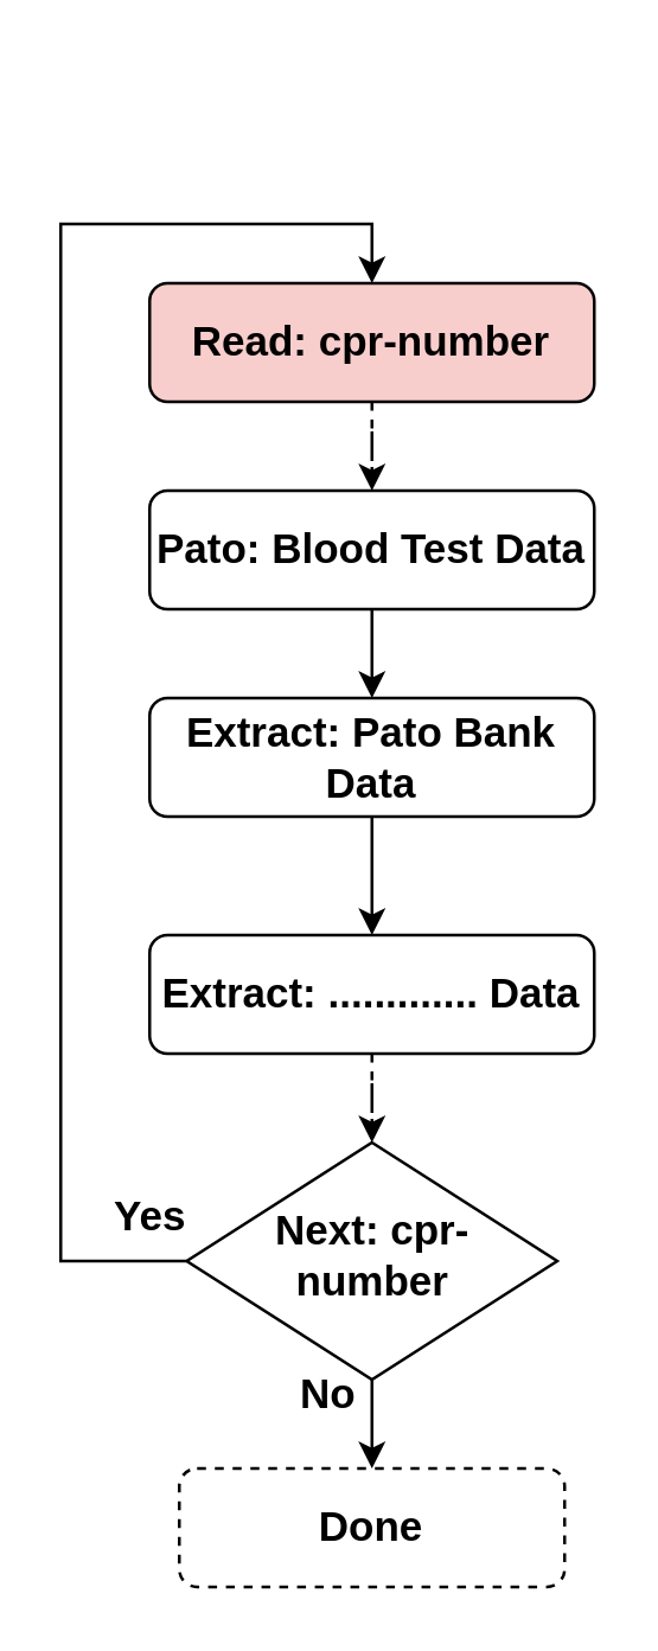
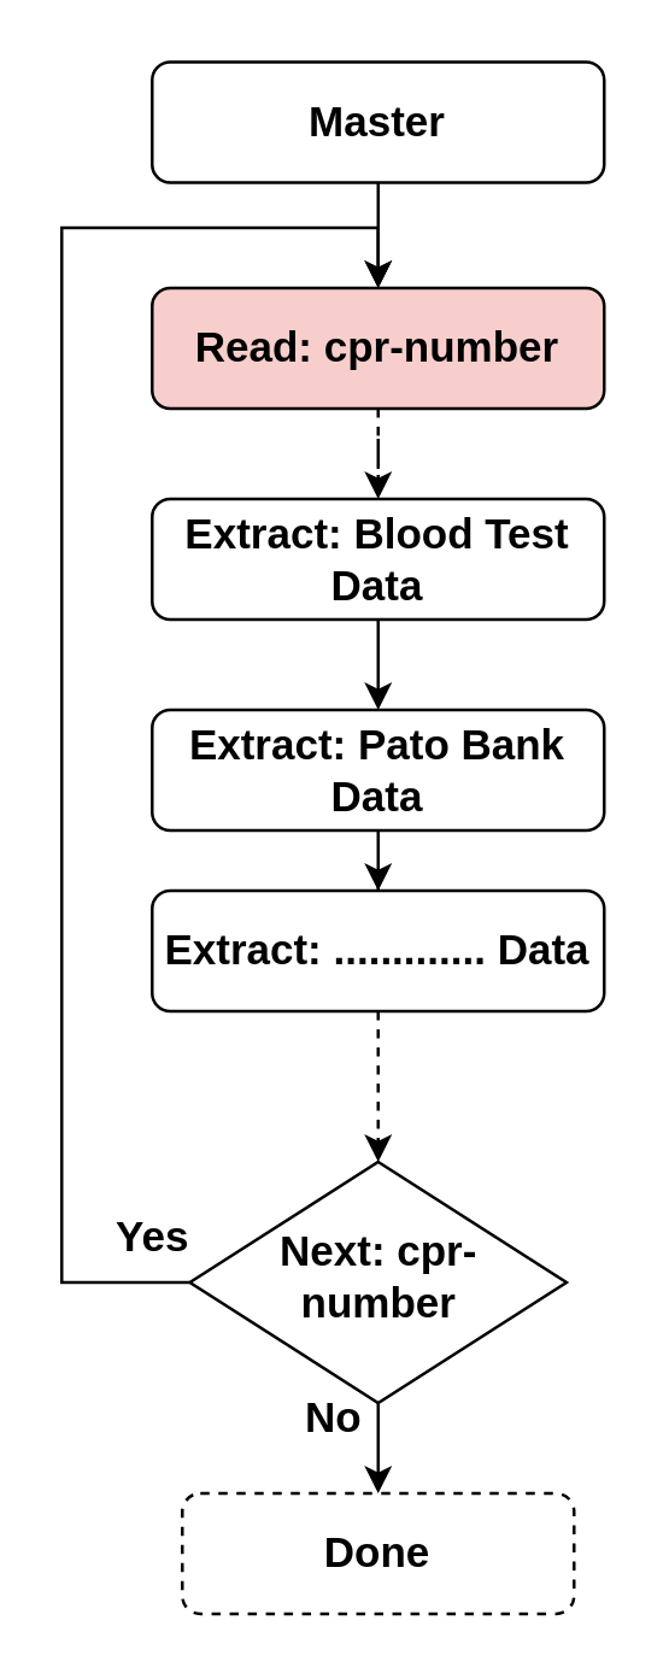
+ <mxCell id="3" value="Master" style="rounded=1;whiteSpace=wrap;html=1;fontSize=14;glass=0;strokeWidth=1;shadow=0;fontStyle=1" vertex="1" parent="1"><mxGeometry x="50" y="20" width="150" height="40" as="geometry" /></mxCell>
+ <mxCell id="2" style="edgeStyle=orthogonalEdgeStyle;rounded=0;orthogonalLoop=1;jettySize=auto;html=1;entryX=0.5;entryY=0;entryDx=0;entryDy=0;fontSize=14;fontStyle=1" edge="1" parent="1" source="3" target="5"><mxGeometry relative="1" as="geometry" /></mxCell>
- <mxCell id="7" value="Pato: Blood Test Data" style="rounded=1;whiteSpace=wrap;html=1;fontSize=14;glass=0;strokeWidth=1;shadow=0;fontStyle=1" vertex="1" parent="1"><mxGeometry x="50" y="165" width="150" height="40" as="geometry" /></mxCell>
+ <mxCell id="7" value="Extract: Blood Test Data" style="rounded=1;whiteSpace=wrap;html=1;fontSize=14;glass=0;strokeWidth=1;shadow=0;fontStyle=1" vertex="1" parent="1"><mxGeometry x="50" y="165" width="150" height="40" as="geometry" /></mxCell>
- <mxCell id="11" value="Extract: ............. Data" style="rounded=1;whiteSpace=wrap;html=1;fontSize=14;glass=0;strokeWidth=1;shadow=0;fontStyle=1" vertex="1" parent="1"><mxGeometry x="50" y="315" width="150" height="40" as="geometry" /></mxCell>
+ <mxCell id="11" value="Extract: ............. Data" style="rounded=1;whiteSpace=wrap;html=1;fontSize=14;glass=0;strokeWidth=1;shadow=0;fontStyle=1" vertex="1" parent="1"><mxGeometry x="50" y="295" width="150" height="40" as="geometry" /></mxCell>
